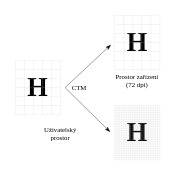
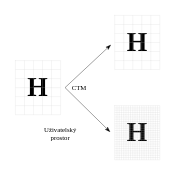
- <mxCell id="585" value="&lt;p style=&quot;line-height: 80%;&quot;&gt;&lt;font style=&quot;font-size: 9px;&quot; face=&quot;Times New Roman&quot;&gt;Prostor zařízení (72 dpi)&lt;/font&gt;&lt;/p&gt;" style="text;html=1;strokeColor=none;fillColor=none;align=center;verticalAlign=middle;whiteSpace=wrap;rounded=0;" vertex="1" parent="1"><mxGeometry x="152" y="92" width="60" height="29" as="geometry" /></mxCell>
